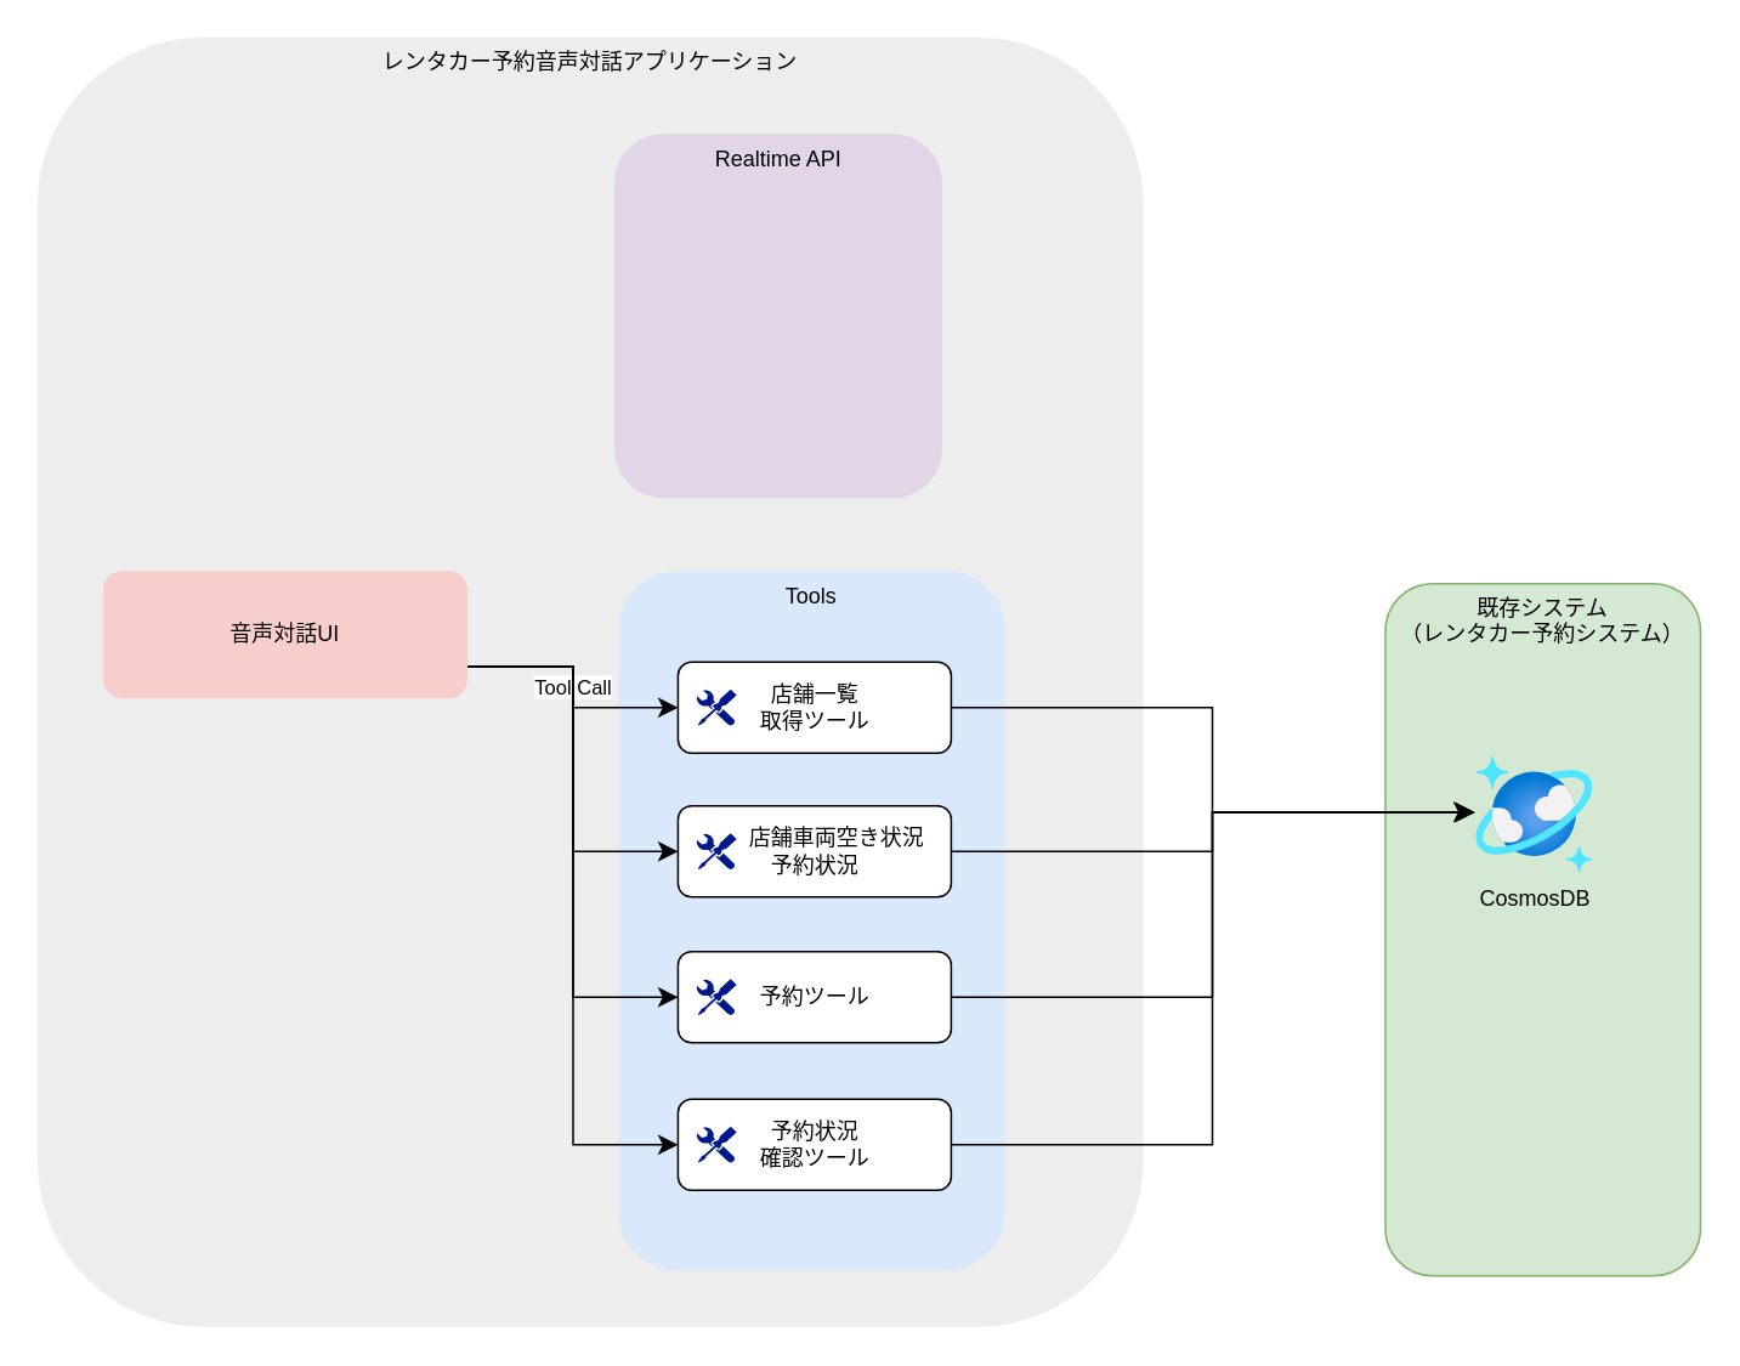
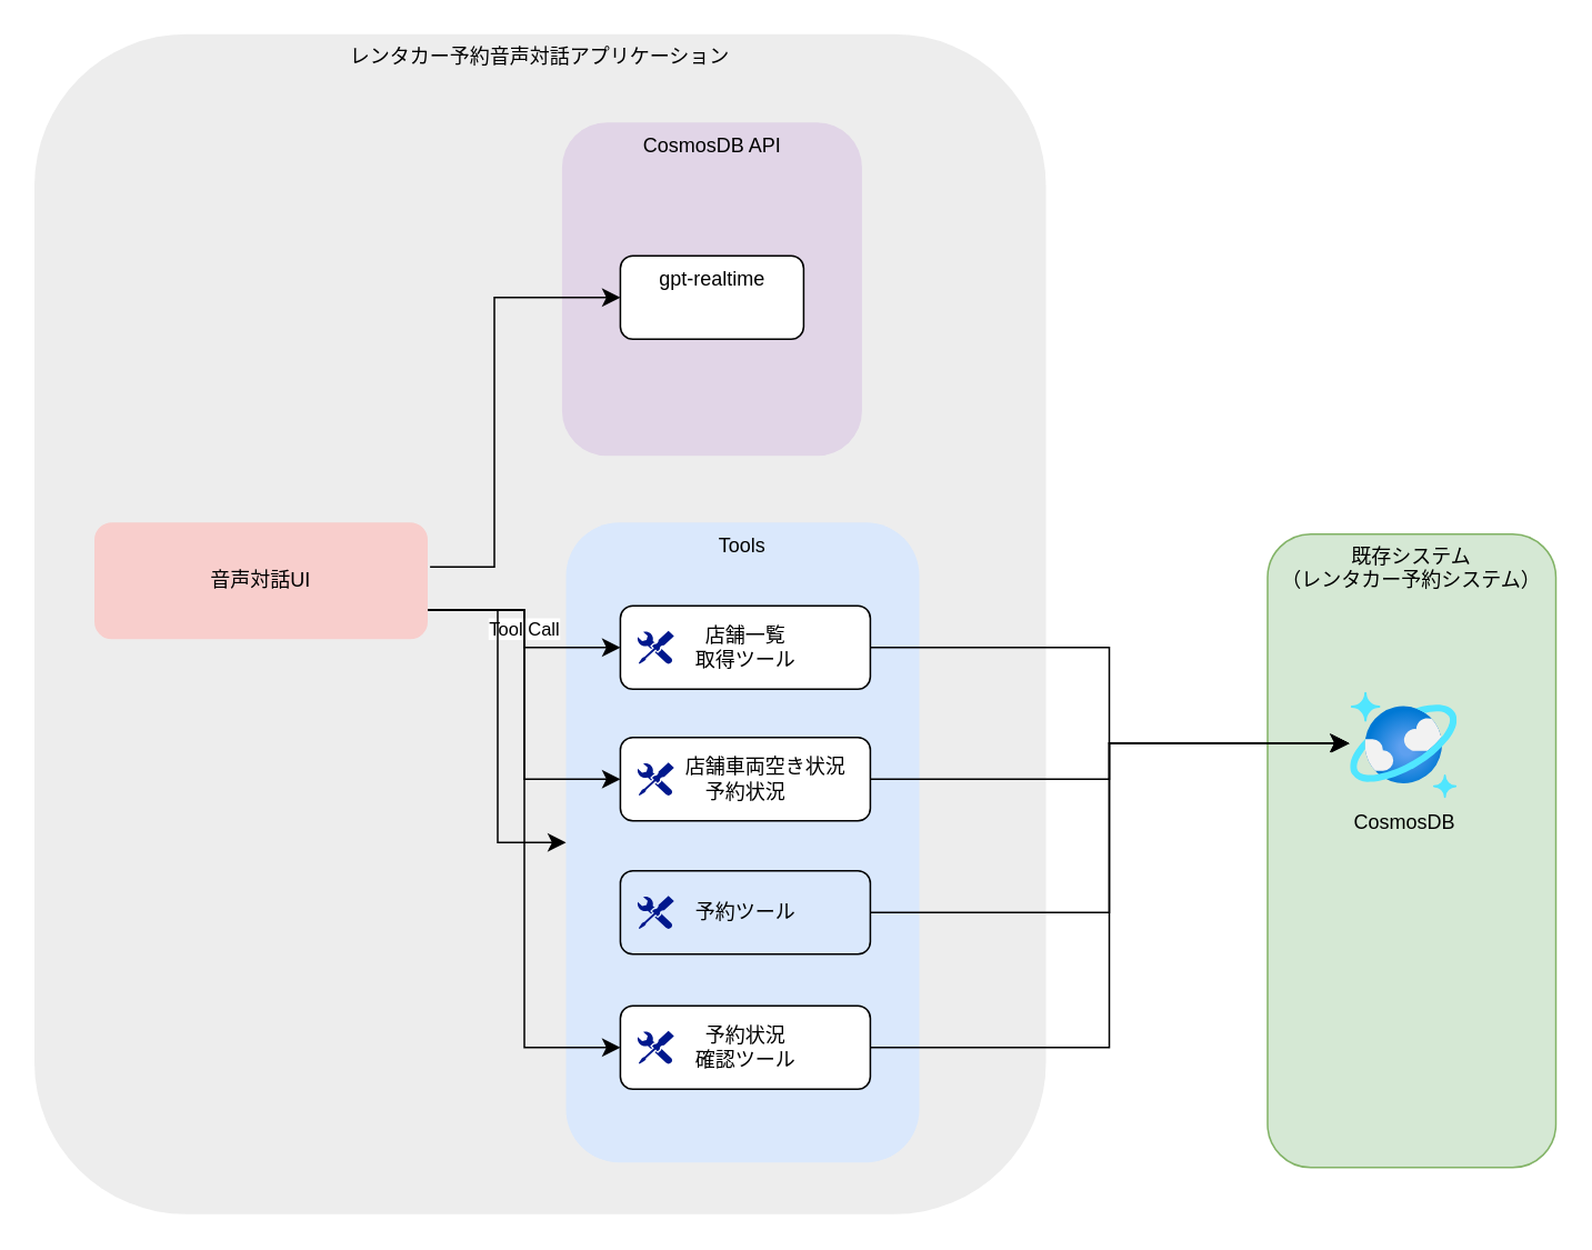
- <mxCell id="3" value="Realtime API" style="rounded=1;whiteSpace=wrap;html=1;verticalAlign=top;strokeColor=none;fillColor=#e1d5e7;" parent="1" vertex="1"><mxGeometry x="336.61" y="73" width="180" height="200" as="geometry" /></mxCell>
+ <mxCell id="3" value="CosmosDB API" style="rounded=1;whiteSpace=wrap;html=1;verticalAlign=top;strokeColor=none;fillColor=#e1d5e7;" parent="1" vertex="1"><mxGeometry x="336.61" y="73" width="180" height="200" as="geometry" /></mxCell>
+ <mxCell id="4" value="gpt-realtime" style="rounded=1;whiteSpace=wrap;html=1;verticalAlign=top;strokeColor=#000000;" parent="1" vertex="1"><mxGeometry x="371.61" y="153" width="110" height="50" as="geometry" /></mxCell>
+ <mxCell id="19" value="" style="edgeStyle=elbowEdgeStyle;elbow=horizontal;endArrow=classic;html=1;curved=0;rounded=0;endSize=8;startSize=8;exitX=1.007;exitY=0.381;exitDx=0;exitDy=0;entryX=0;entryY=0.5;entryDx=0;entryDy=0;exitPerimeter=0;" parent="1" source="17" target="4" edge="1"><mxGeometry width="50" height="50" relative="1" as="geometry"><mxPoint x="256" y="336" as="sourcePoint" /><mxPoint x="436" y="408" as="targetPoint" /><Array as="points"><mxPoint x="296" y="223" /></Array></mxGeometry></mxCell>
- <mxCell id="18" value="" style="edgeStyle=elbowEdgeStyle;elbow=horizontal;endArrow=classic;html=1;curved=0;rounded=0;endSize=8;startSize=8;exitX=1;exitY=0.75;exitDx=0;exitDy=0;entryX=0;entryY=0.5;entryDx=0;entryDy=0;" parent="1" source="17" target="7" edge="1"><mxGeometry width="50" height="50" relative="1" as="geometry"><mxPoint x="464.21" y="398" as="sourcePoint" /><mxPoint x="619" y="498" as="targetPoint" /></mxGeometry></mxCell>
+ <mxCell id="18" value="" style="edgeStyle=elbowEdgeStyle;elbow=horizontal;endArrow=classic;html=1;curved=0;rounded=0;endSize=8;startSize=8;exitX=1;exitY=0.75;exitDx=0;exitDy=0;" parent="1" source="17" target="5" edge="1"><mxGeometry width="50" height="50" relative="1" as="geometry"><mxPoint x="464.21" y="398" as="sourcePoint" /><mxPoint x="619" y="498" as="targetPoint" /></mxGeometry></mxCell>
- <mxCell id="7" value="&lt;div&gt;予約ツール&lt;/div&gt;" style="rounded=1;whiteSpace=wrap;html=1;verticalAlign=middle;strokeColor=#000000;" parent="6" vertex="1"><mxGeometry width="150" height="50" as="geometry" /></mxCell>
+ <mxCell id="7" value="&lt;div&gt;予約ツール&lt;/div&gt;" style="rounded=1;whiteSpace=wrap;html=1;verticalAlign=middle;strokeColor=#000000;fillColor=#dae8fc;" parent="6" vertex="1"><mxGeometry width="150" height="50" as="geometry" /></mxCell>
